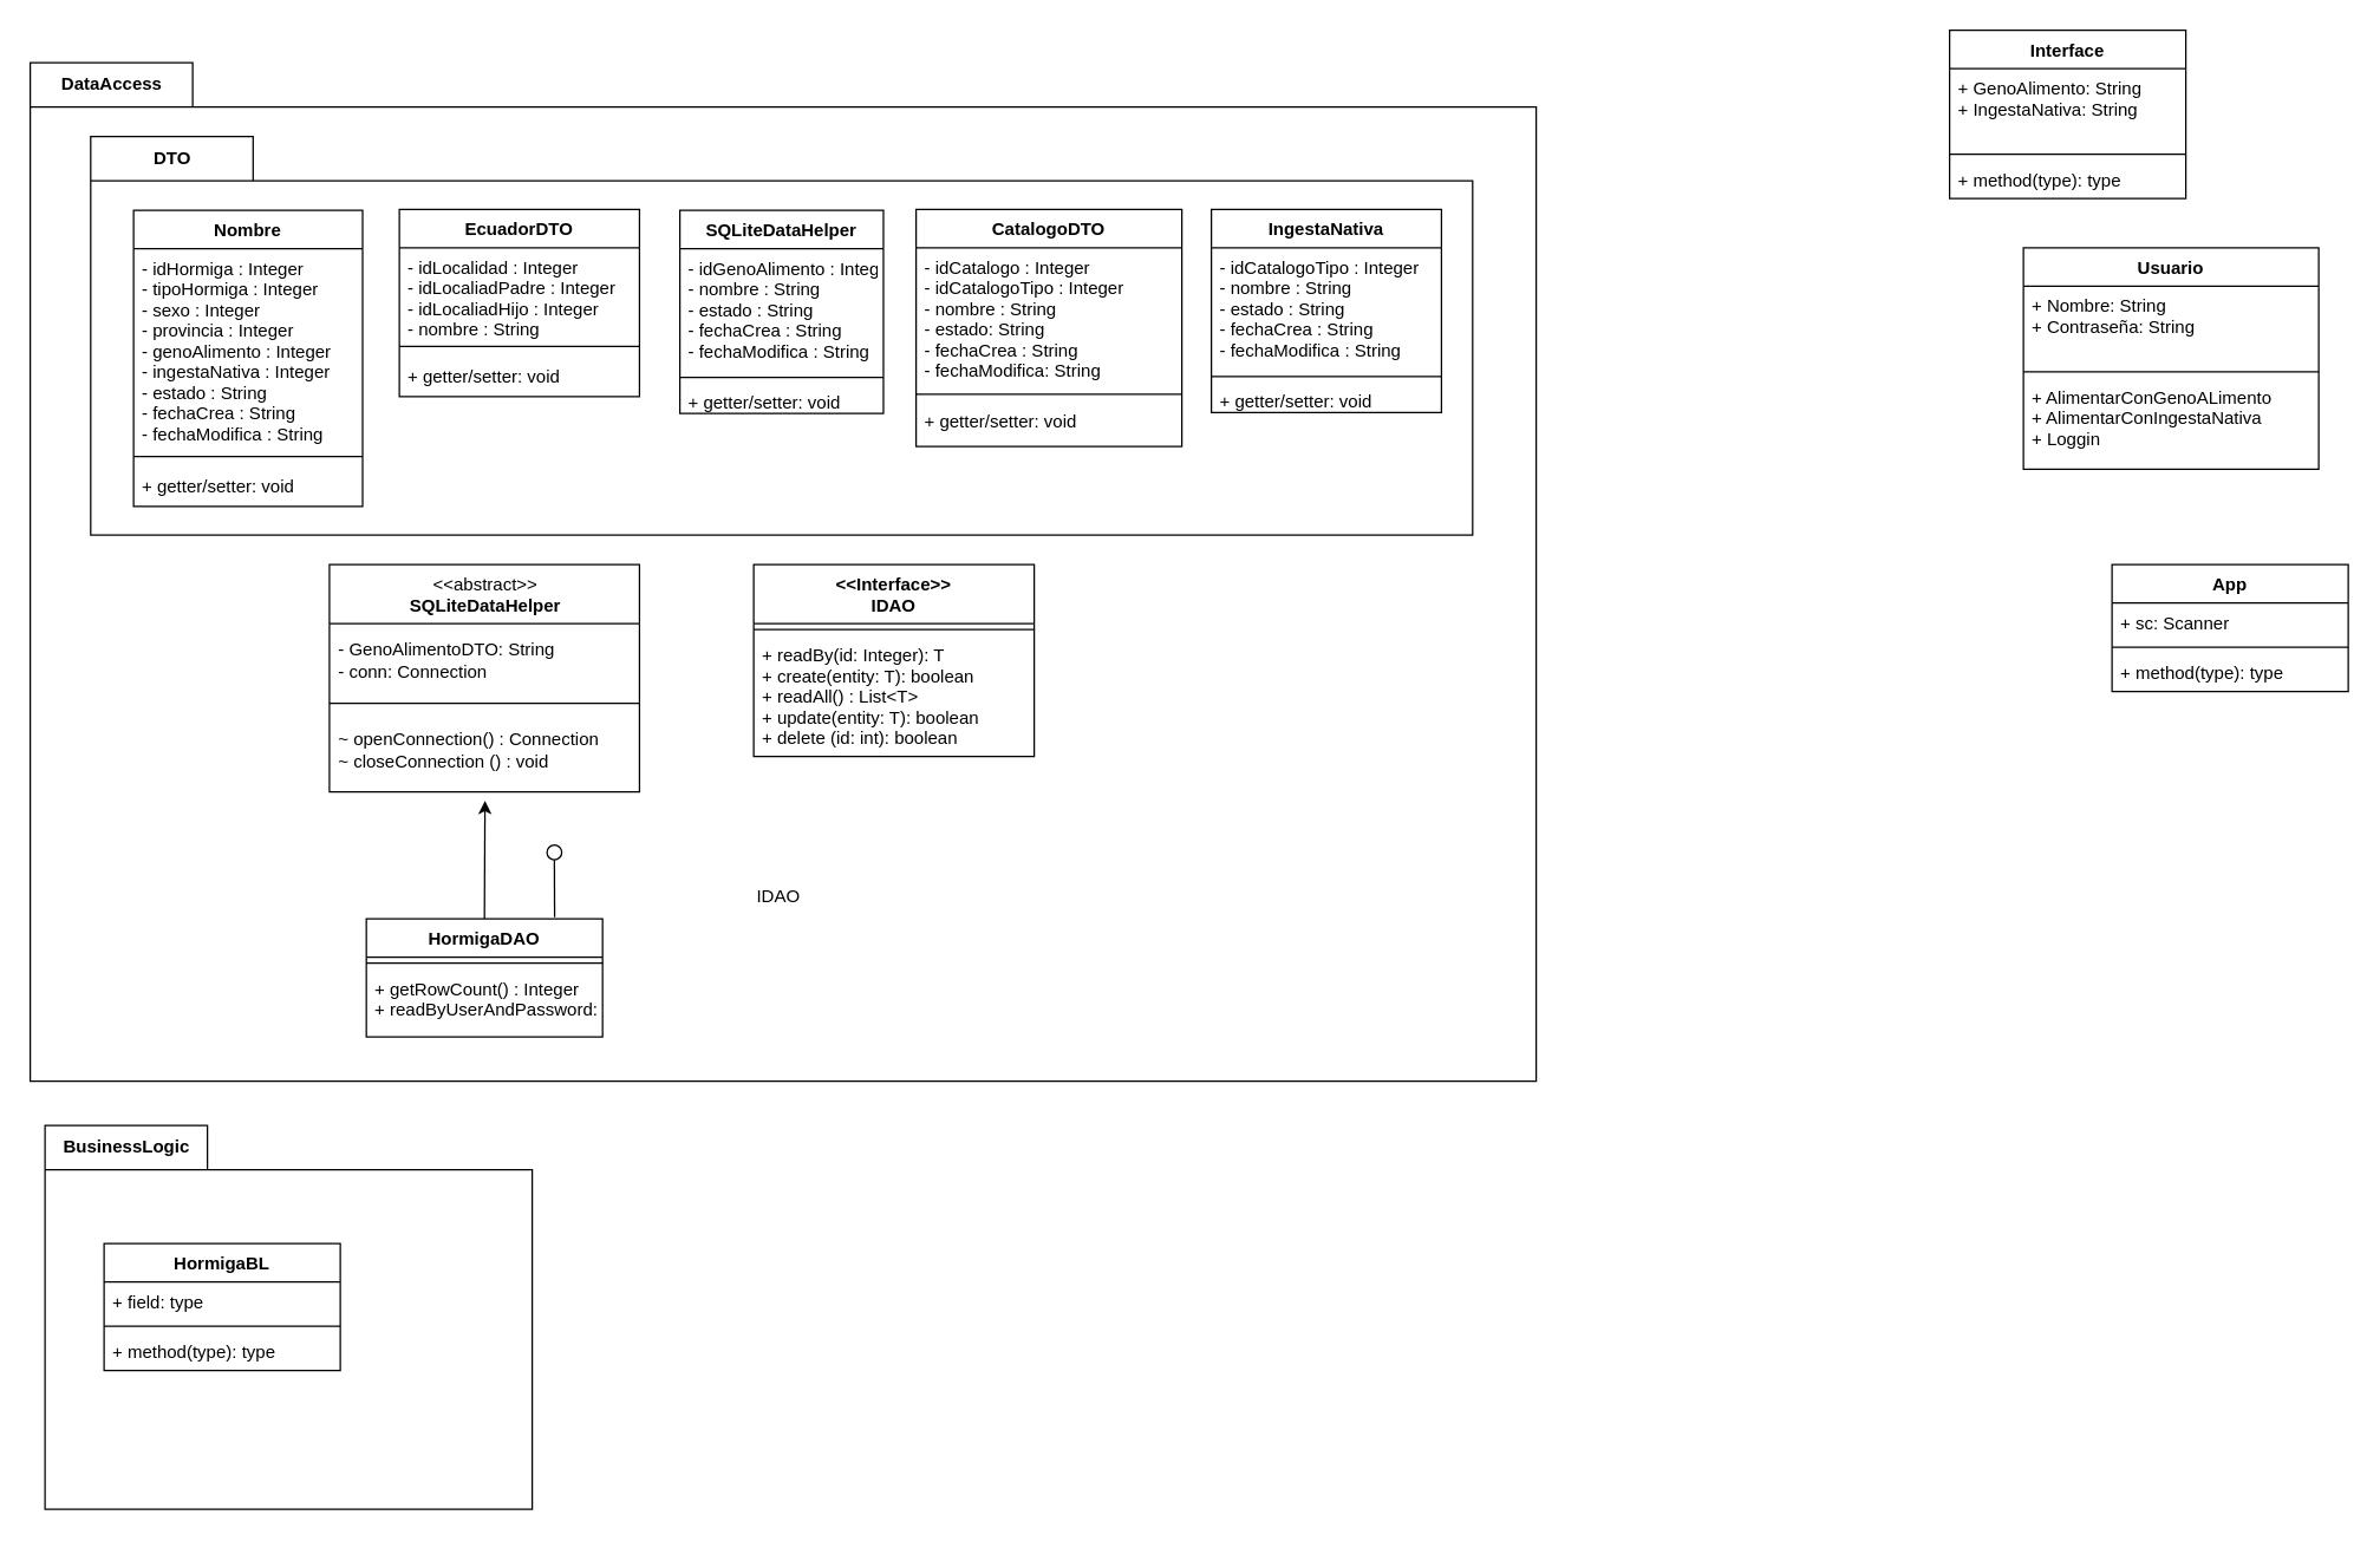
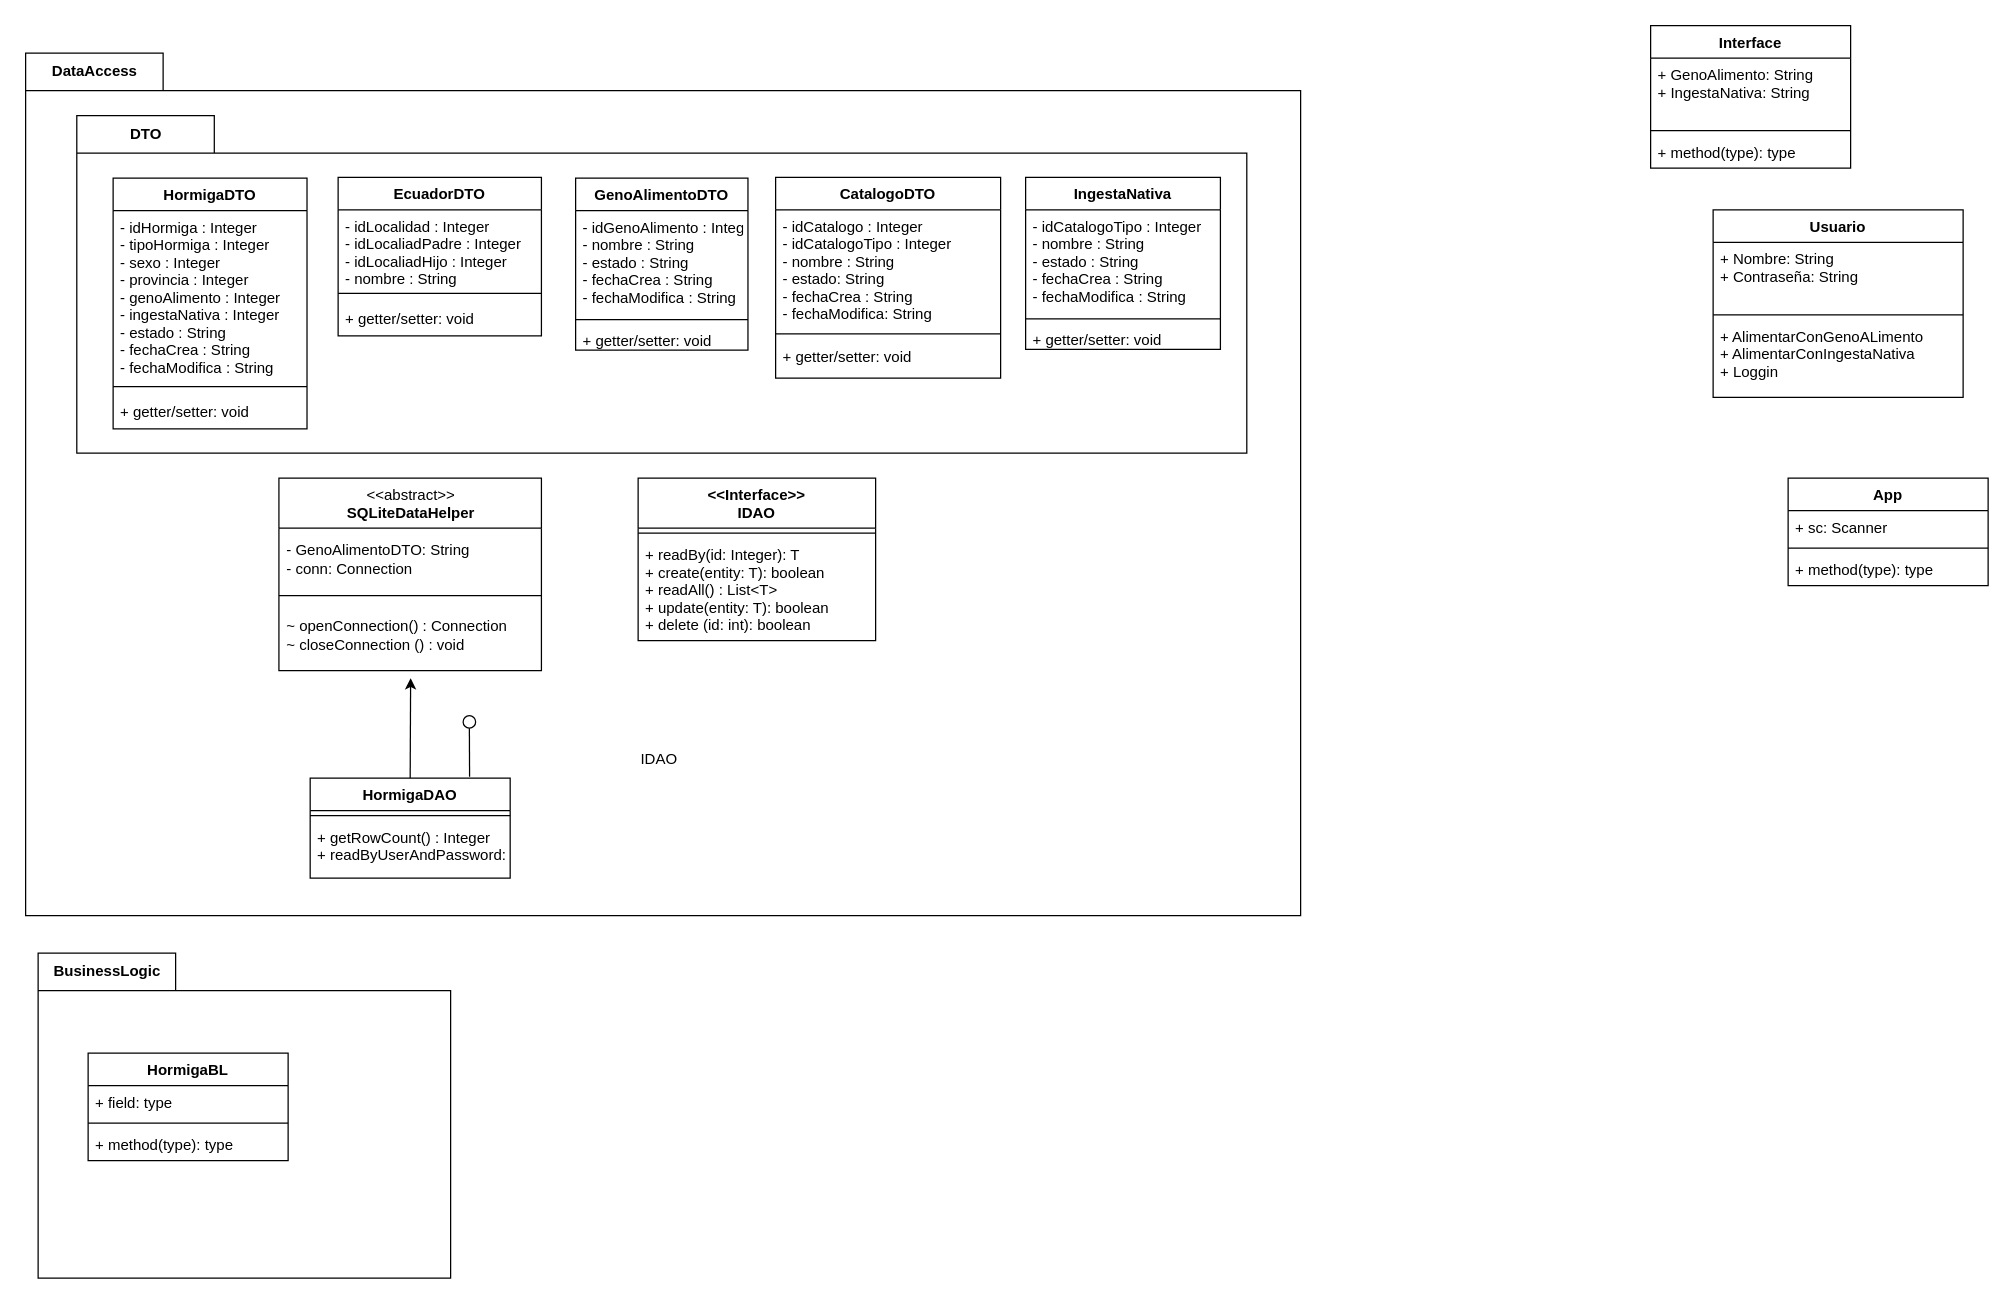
- <mxCell id="27" value="Nombre" style="swimlane;fontStyle=1;align=center;verticalAlign=top;childLayout=stackLayout;horizontal=1;startSize=26;horizontalStack=0;resizeParent=1;resizeParentMax=0;resizeLast=0;collapsible=1;marginBottom=0;" vertex="1" parent="1"><mxGeometry x="90" y="141.997" width="155.11" height="200.622" as="geometry" /></mxCell>
+ <mxCell id="27" value="HormigaDTO" style="swimlane;fontStyle=1;align=center;verticalAlign=top;childLayout=stackLayout;horizontal=1;startSize=26;horizontalStack=0;resizeParent=1;resizeParentMax=0;resizeLast=0;collapsible=1;marginBottom=0;" vertex="1" parent="1"><mxGeometry x="90" y="141.997" width="155.11" height="200.622" as="geometry" /></mxCell>
- <mxCell id="35" value="SQLiteDataHelper" style="swimlane;fontStyle=1;align=center;verticalAlign=top;childLayout=stackLayout;horizontal=1;startSize=26;horizontalStack=0;resizeParent=1;resizeParentMax=0;resizeLast=0;collapsible=1;marginBottom=0;" vertex="1" parent="1"><mxGeometry x="460.003" y="141.995" width="137.87" height="137.625" as="geometry" /></mxCell>
+ <mxCell id="35" value="GenoAlimentoDTO" style="swimlane;fontStyle=1;align=center;verticalAlign=top;childLayout=stackLayout;horizontal=1;startSize=26;horizontalStack=0;resizeParent=1;resizeParentMax=0;resizeLast=0;collapsible=1;marginBottom=0;" vertex="1" parent="1"><mxGeometry x="460.003" y="141.995" width="137.87" height="137.625" as="geometry" /></mxCell>
